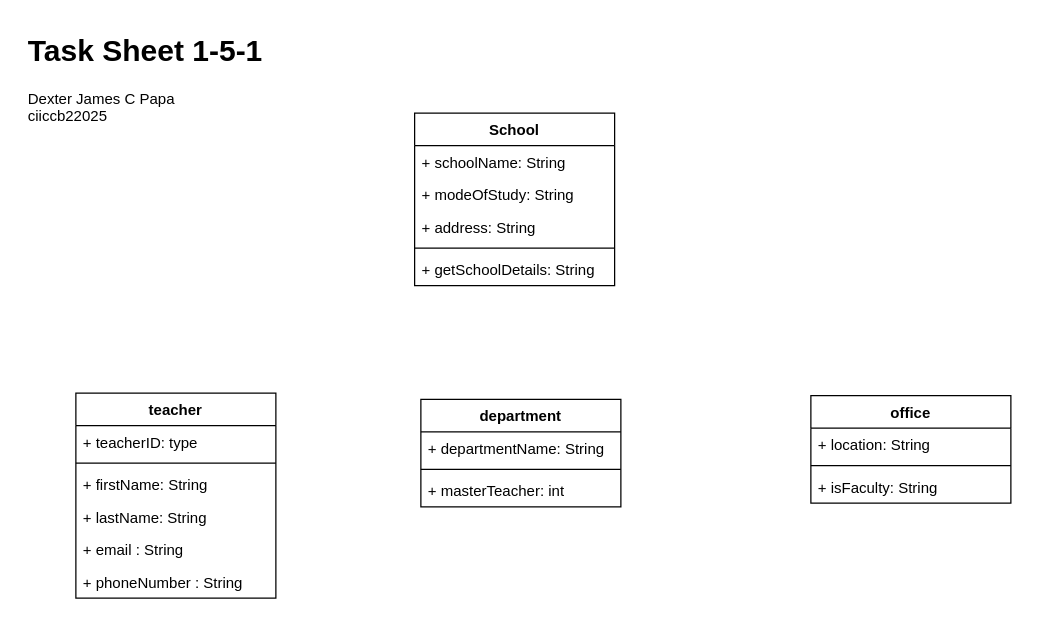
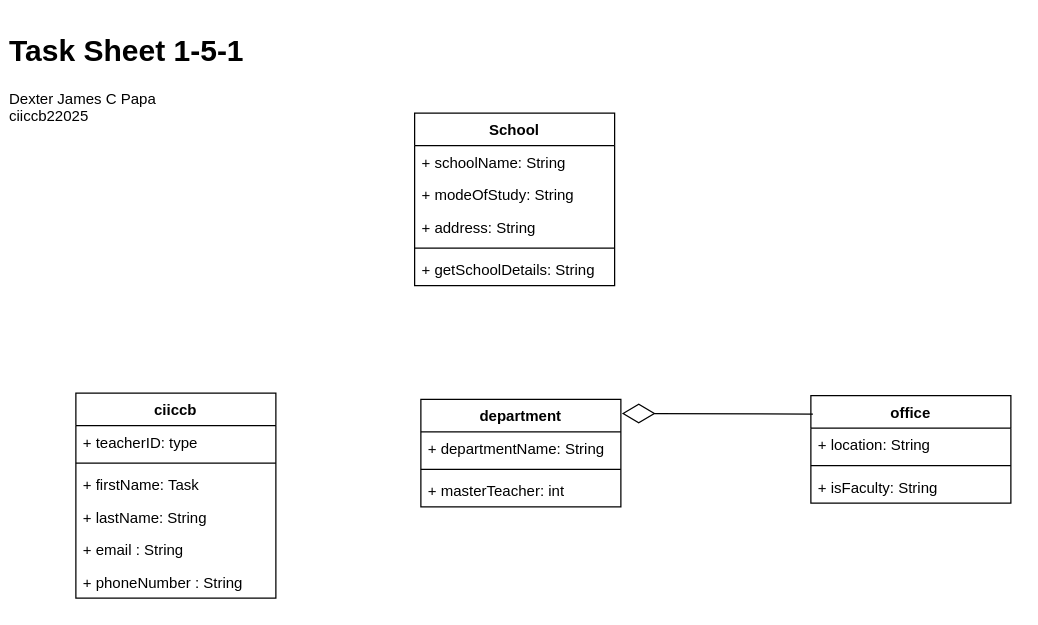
- <mxCell id="2" value="&lt;h1 style=&quot;margin-top: 0px;&quot;&gt;Task Sheet 1-5-1&lt;/h1&gt;&lt;p&gt;Dexter James C Papa&lt;br&gt;ciiccb22025&lt;/p&gt;" style="text;html=1;whiteSpace=wrap;overflow=hidden;rounded=0;" vertex="1" parent="1"><mxGeometry x="20" y="20" width="250" height="120" as="geometry" /></mxCell>
+ <mxCell id="2" value="&lt;h1 style=&quot;margin-top: 0px;&quot;&gt;Task Sheet 1-5-1&lt;/h1&gt;&lt;p&gt;Dexter James C Papa&lt;br&gt;ciiccb22025&lt;/p&gt;" style="text;html=1;whiteSpace=wrap;overflow=hidden;rounded=0;" vertex="1" parent="1"><mxGeometry x="5" y="20" width="250" height="120" as="geometry" /></mxCell>
- <mxCell id="17" value="teacher" style="swimlane;fontStyle=1;align=center;verticalAlign=top;childLayout=stackLayout;horizontal=1;startSize=26;horizontalStack=0;resizeParent=1;resizeParentMax=0;resizeLast=0;collapsible=1;marginBottom=0;whiteSpace=wrap;html=1;" vertex="1" parent="1"><mxGeometry x="60" y="314" width="160" height="164" as="geometry" /></mxCell>
+ <mxCell id="17" value="ciiccb" style="swimlane;fontStyle=1;align=center;verticalAlign=top;childLayout=stackLayout;horizontal=1;startSize=26;horizontalStack=0;resizeParent=1;resizeParentMax=0;resizeLast=0;collapsible=1;marginBottom=0;whiteSpace=wrap;html=1;" vertex="1" parent="1"><mxGeometry x="60" y="314" width="160" height="164" as="geometry" /></mxCell>
+ <mxCell id="24" value="" style="endArrow=diamondThin;endFill=0;endSize=24;html=1;rounded=0;entryX=1.005;entryY=0.131;entryDx=0;entryDy=0;exitX=0.01;exitY=0.171;exitDx=0;exitDy=0;exitPerimeter=0;entryPerimeter=0;" edge="1" parent="1" source="9" target="13"><mxGeometry width="160" relative="1" as="geometry"><mxPoint x="490" y="460" as="sourcePoint" /><mxPoint x="650" y="460" as="targetPoint" /></mxGeometry></mxCell>
- <mxCell id="20" value="+ firstName: String" style="text;strokeColor=none;fillColor=none;align=left;verticalAlign=top;spacingLeft=4;spacingRight=4;overflow=hidden;rotatable=0;points=[[0,0.5],[1,0.5]];portConstraint=eastwest;whiteSpace=wrap;html=1;" vertex="1" parent="17"><mxGeometry y="60" width="160" height="26" as="geometry" /></mxCell>
+ <mxCell id="20" value="+ firstName: Task" style="text;strokeColor=none;fillColor=none;align=left;verticalAlign=top;spacingLeft=4;spacingRight=4;overflow=hidden;rotatable=0;points=[[0,0.5],[1,0.5]];portConstraint=eastwest;whiteSpace=wrap;html=1;" vertex="1" parent="17"><mxGeometry y="60" width="160" height="26" as="geometry" /></mxCell>
